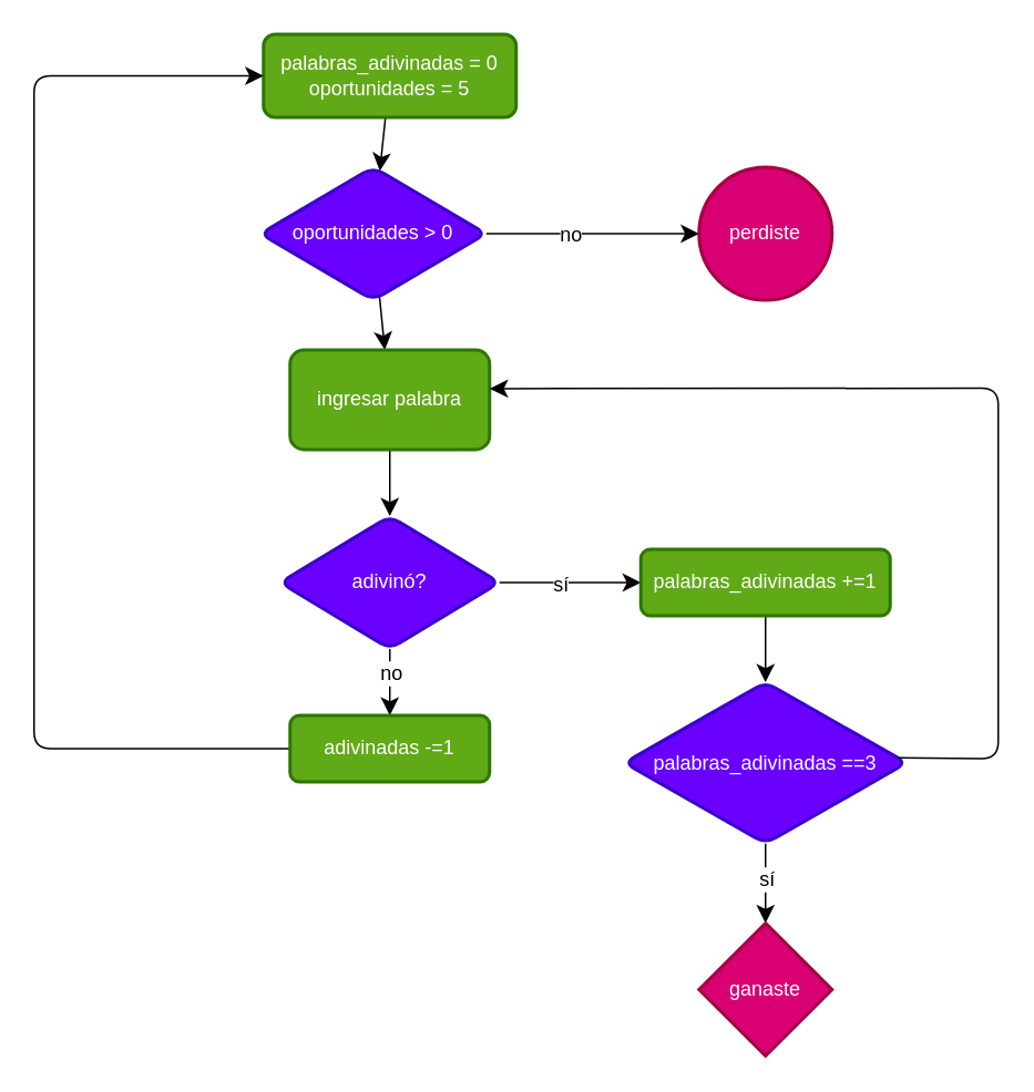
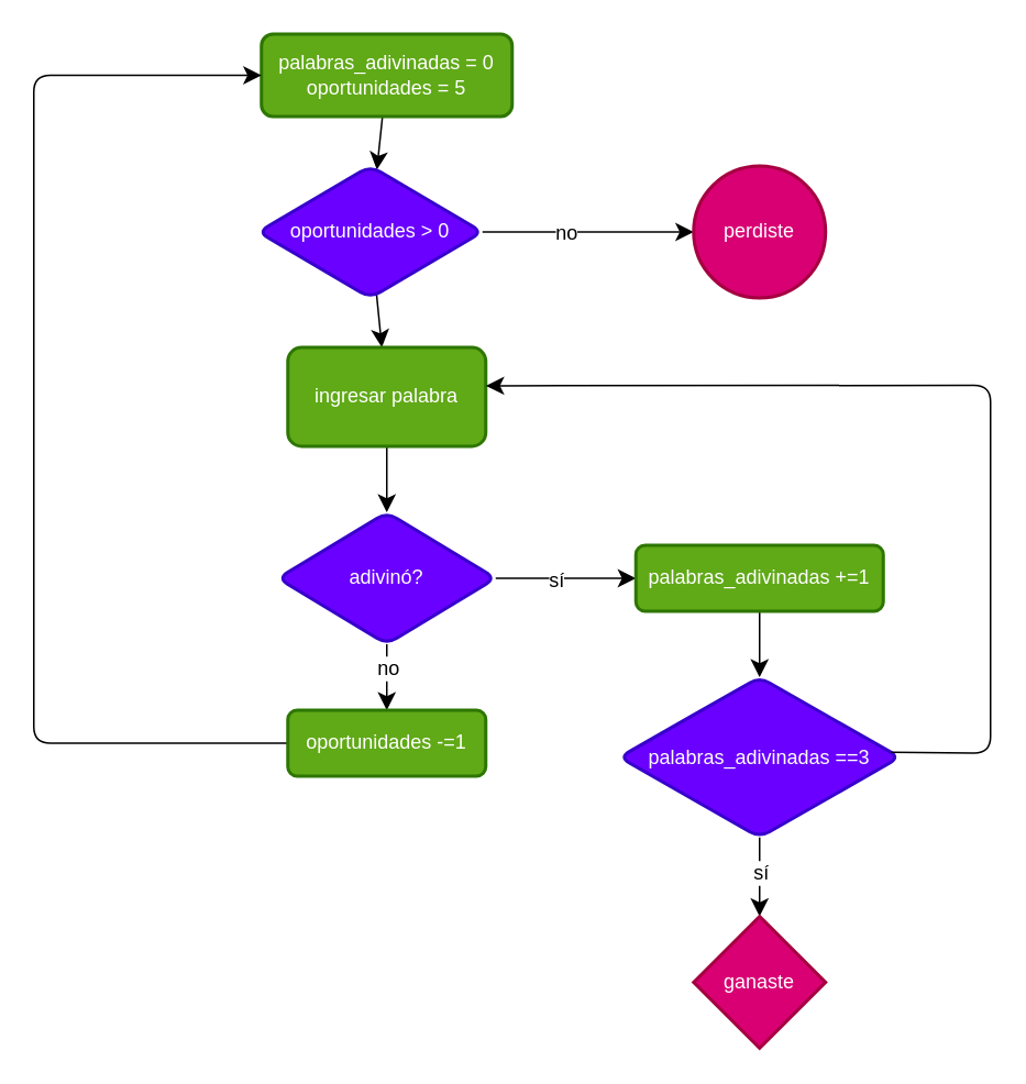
- <mxCell id="17" value="adivinadas -=1" style="whiteSpace=wrap;html=1;fillColor=#60a917;strokeColor=#2D7600;fontColor=#ffffff;rounded=1;arcSize=14;strokeWidth=2;" vertex="1" parent="1"><mxGeometry x="174" y="430" width="120" height="40" as="geometry" /></mxCell>
+ <mxCell id="17" value="oportunidades -=1" style="whiteSpace=wrap;html=1;fillColor=#60a917;strokeColor=#2D7600;fontColor=#ffffff;rounded=1;arcSize=14;strokeWidth=2;" vertex="1" parent="1"><mxGeometry x="174" y="430" width="120" height="40" as="geometry" /></mxCell>
